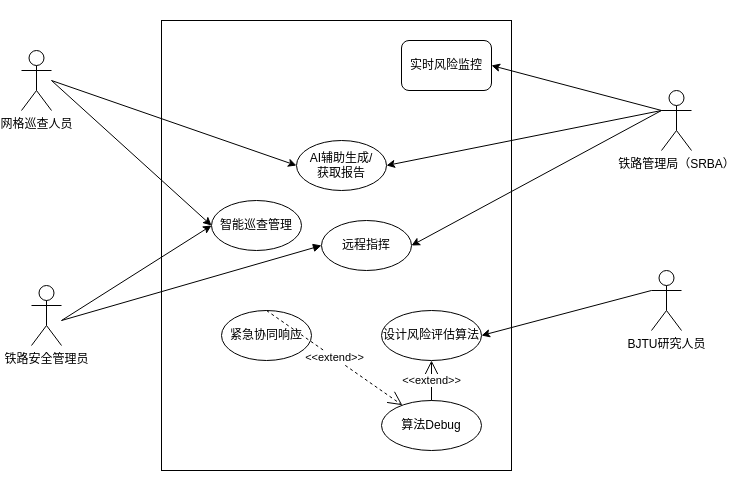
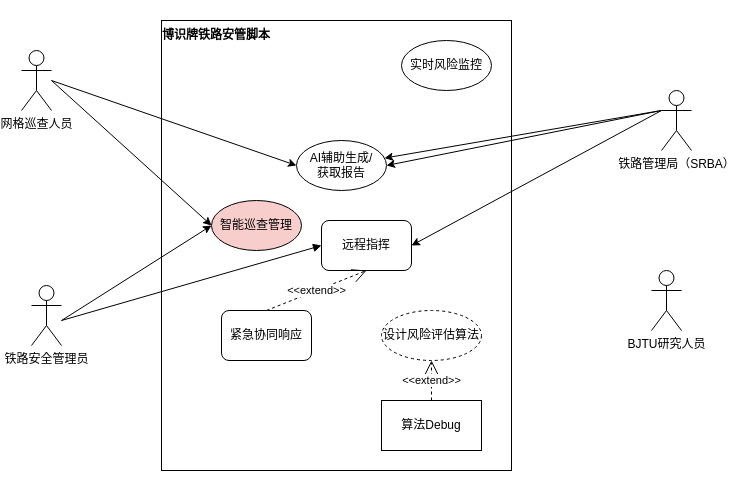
+ <mxCell id="11" value="&lt;div data-docx-has-block-data=&quot;false&quot; data-lark-html-role=&quot;root&quot; data-page-id=&quot;YEhrdIaTvoggZvxtlEtc4QMWnRe&quot;&gt;&lt;div class=&quot;old-record-id-EgNMd8jZPobp9axW8APcuTESnOb&quot;&gt;&lt;strong&gt;博识牌铁路安管脚本&lt;/strong&gt;&lt;/div&gt;&lt;/div&gt;&lt;span class=&quot;lark-record-clipboard&quot; data-lark-record-format=&quot;docx/text&quot; data-lark-record-data=&quot;{&amp;quot;rootId&amp;quot;:&amp;quot;YEhrdIaTvoggZvxtlEtc4QMWnRe&amp;quot;,&amp;quot;text&amp;quot;:{&amp;quot;initialAttributedTexts&amp;quot;:{&amp;quot;text&amp;quot;:{&amp;quot;0&amp;quot;:&amp;quot;博识牌铁路安管脚本&amp;quot;},&amp;quot;attribs&amp;quot;:{&amp;quot;0&amp;quot;:&amp;quot;*0*1+9&amp;quot;}},&amp;quot;apool&amp;quot;:{&amp;quot;numToAttrib&amp;quot;:{&amp;quot;0&amp;quot;:[&amp;quot;author&amp;quot;,&amp;quot;7369065156772184067&amp;quot;],&amp;quot;1&amp;quot;:[&amp;quot;bold&amp;quot;,&amp;quot;true&amp;quot;]},&amp;quot;nextNum&amp;quot;:2}},&amp;quot;type&amp;quot;:&amp;quot;text&amp;quot;,&amp;quot;referenceRecordMap&amp;quot;:{},&amp;quot;extra&amp;quot;:{&amp;quot;channel&amp;quot;:&amp;quot;saas&amp;quot;,&amp;quot;isEqualBlockSelection&amp;quot;:false,&amp;quot;pasteRandomId&amp;quot;:&amp;quot;719aeff2-7f1b-4116-b2ea-c4e05b10d2c9&amp;quot;,&amp;quot;mention_page_title&amp;quot;:{},&amp;quot;external_mention_url&amp;quot;:{}},&amp;quot;isKeepQuoteContainer&amp;quot;:false,&amp;quot;isFromCode&amp;quot;:false,&amp;quot;selection&amp;quot;:[{&amp;quot;id&amp;quot;:34,&amp;quot;type&amp;quot;:&amp;quot;text&amp;quot;,&amp;quot;selection&amp;quot;:{&amp;quot;start&amp;quot;:44,&amp;quot;end&amp;quot;:53},&amp;quot;recordId&amp;quot;:&amp;quot;EgNMd8jZPobp9axW8APcuTESnOb&amp;quot;}],&amp;quot;payloadMap&amp;quot;:{},&amp;quot;isCut&amp;quot;:false}&quot;&gt;&lt;/span&gt;" style="text;html=1;align=center;verticalAlign=middle;whiteSpace=wrap;rounded=0;" parent="1" vertex="1"><mxGeometry x="160" y="20" width="110" height="30" as="geometry" /></mxCell>
- <mxCell id="7" value="实时风险监控" style="whiteSpace=wrap;html=1;rounded=1;" parent="1" vertex="1"><mxGeometry x="400" y="40" width="90" height="50" as="geometry" /></mxCell>
+ <mxCell id="7" value="实时风险监控" style="ellipse;whiteSpace=wrap;html=1;" parent="1" vertex="1"><mxGeometry x="400" y="40" width="90" height="50" as="geometry" /></mxCell>
- <mxCell id="18" value="" style="endArrow=classic;html=1;rounded=0;entryX=1;entryY=0.5;entryDx=0;entryDy=0;exitX=0;exitY=0.333;exitDx=0;exitDy=0;exitPerimeter=0;" parent="1" source="5" target="7" edge="1"><mxGeometry width="50" height="50" relative="1" as="geometry"><mxPoint x="650" y="220" as="sourcePoint" /><mxPoint x="360" y="210" as="targetPoint" /></mxGeometry></mxCell>
+ <mxCell id="18" value="" style="endArrow=classic;html=1;rounded=0;exitX=0;exitY=0.333;exitDx=0;exitDy=0;exitPerimeter=0;" parent="1" source="5" target="6" edge="1"><mxGeometry width="50" height="50" relative="1" as="geometry"><mxPoint x="650" y="220" as="sourcePoint" /><mxPoint x="360" y="210" as="targetPoint" /></mxGeometry></mxCell>
- <mxCell id="8" value="智能巡查管理" style="ellipse;whiteSpace=wrap;html=1;" parent="1" vertex="1"><mxGeometry x="210" y="200" width="90" height="50" as="geometry" /></mxCell>
+ <mxCell id="8" value="智能巡查管理" style="ellipse;whiteSpace=wrap;html=1;fillColor=#f8cecc;" parent="1" vertex="1"><mxGeometry x="210" y="200" width="90" height="50" as="geometry" /></mxCell>
- <mxCell id="10" value="远程指挥" style="ellipse;whiteSpace=wrap;html=1;" parent="1" vertex="1"><mxGeometry x="320" y="220" width="90" height="50" as="geometry" /></mxCell>
+ <mxCell id="10" value="远程指挥" style="whiteSpace=wrap;html=1;rounded=1;" parent="1" vertex="1"><mxGeometry x="320" y="220" width="90" height="50" as="geometry" /></mxCell>
- <mxCell id="23" value="" style="endArrow=classic;html=1;rounded=0;exitX=0;exitY=0.333;exitDx=0;exitDy=0;exitPerimeter=0;entryX=1;entryY=0.5;entryDx=0;entryDy=0;" parent="1" source="20" target="21" edge="1"><mxGeometry width="50" height="50" relative="1" as="geometry"><mxPoint x="360" y="380" as="sourcePoint" /><mxPoint x="410" y="330" as="targetPoint" /></mxGeometry></mxCell>
- <mxCell id="9" value="紧急协同响应" style="ellipse;whiteSpace=wrap;html=1;" parent="1" vertex="1"><mxGeometry x="220" y="310" width="90" height="50" as="geometry" /></mxCell>
+ <mxCell id="9" value="紧急协同响应" style="whiteSpace=wrap;html=1;rounded=1;" parent="1" vertex="1"><mxGeometry x="220" y="310" width="90" height="50" as="geometry" /></mxCell>
- <mxCell id="21" value="设计风险评估算法" style="ellipse;whiteSpace=wrap;html=1;" parent="1" vertex="1"><mxGeometry x="380" y="310" width="100" height="50" as="geometry" /></mxCell>
+ <mxCell id="21" value="设计风险评估算法" style="ellipse;whiteSpace=wrap;html=1;dashed=1;" parent="1" vertex="1"><mxGeometry x="380" y="310" width="100" height="50" as="geometry" /></mxCell>
- <mxCell id="15" value="&amp;lt;&amp;lt;extend&amp;gt;&amp;gt;" style="endArrow=open;endSize=12;dashed=1;html=1;rounded=0;exitX=0.5;exitY=0;exitDx=0;exitDy=0;" parent="1" source="9" target="22" edge="1"><mxGeometry width="160" relative="1" as="geometry"><mxPoint x="300" y="350" as="sourcePoint" /><mxPoint x="460" y="350" as="targetPoint" /></mxGeometry></mxCell>
+ <mxCell id="15" value="&amp;lt;&amp;lt;extend&amp;gt;&amp;gt;" style="endArrow=open;endSize=12;dashed=1;html=1;rounded=0;exitX=0.5;exitY=0;exitDx=0;exitDy=0;entryX=0.5;entryY=1;entryDx=0;entryDy=0;" parent="1" source="9" target="10" edge="1"><mxGeometry width="160" relative="1" as="geometry"><mxPoint x="300" y="350" as="sourcePoint" /><mxPoint x="460" y="350" as="targetPoint" /></mxGeometry></mxCell>
- <mxCell id="24" value="&amp;lt;&amp;lt;extend&amp;gt;&amp;gt;" style="endArrow=open;endSize=12;dashed=0;html=1;rounded=0;exitX=0.5;exitY=0;exitDx=0;exitDy=0;entryX=0.5;entryY=1;entryDx=0;entryDy=0;" parent="1" source="22" target="21" edge="1"><mxGeometry width="160" relative="1" as="geometry"><mxPoint x="300" y="350" as="sourcePoint" /><mxPoint x="460" y="350" as="targetPoint" /></mxGeometry></mxCell>
+ <mxCell id="24" value="&amp;lt;&amp;lt;extend&amp;gt;&amp;gt;" style="endArrow=open;endSize=12;dashed=1;html=1;rounded=0;exitX=0.5;exitY=0;exitDx=0;exitDy=0;entryX=0.5;entryY=1;entryDx=0;entryDy=0;" parent="1" source="22" target="21" edge="1"><mxGeometry width="160" relative="1" as="geometry"><mxPoint x="300" y="350" as="sourcePoint" /><mxPoint x="460" y="350" as="targetPoint" /></mxGeometry></mxCell>
- <mxCell id="22" value="算法Debug" style="ellipse;whiteSpace=wrap;html=1;" parent="1" vertex="1"><mxGeometry x="380" y="400" width="100" height="50" as="geometry" /></mxCell>
+ <mxCell id="22" value="算法Debug" style="whiteSpace=wrap;html=1;rounded=0;" parent="1" vertex="1"><mxGeometry x="380" y="400" width="100" height="50" as="geometry" /></mxCell>
